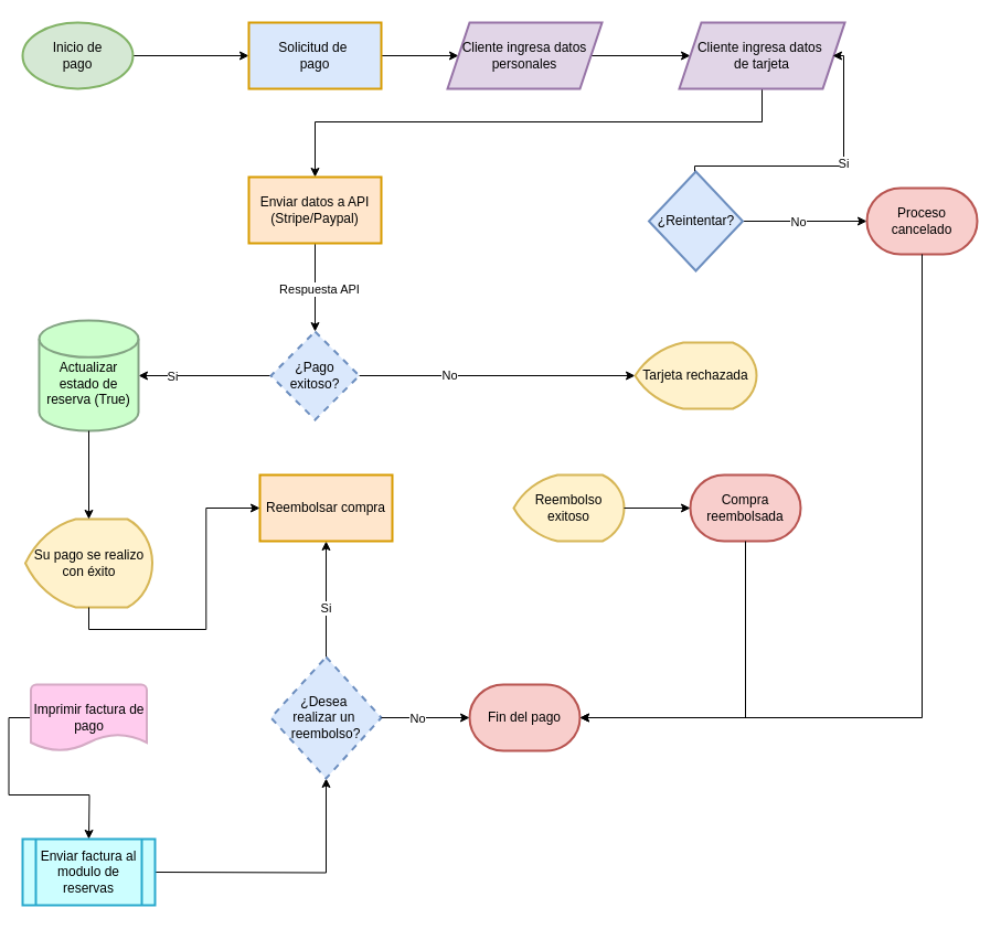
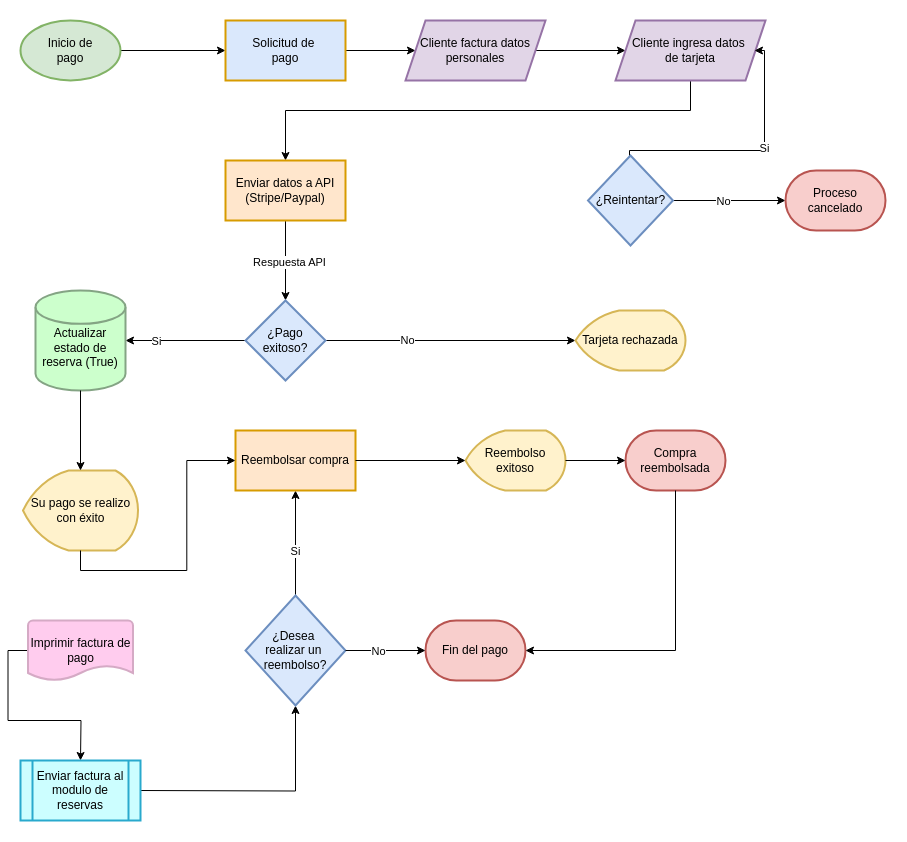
- <mxCell id="7" value="Cliente ingresa datos personales" style="shape=parallelogram;perimeter=parallelogramPerimeter;whiteSpace=wrap;html=1;fixedSize=1;strokeWidth=2;fillColor=#e1d5e7;strokeColor=#9673a6;" vertex="1" parent="1"><mxGeometry x="405" y="20" width="140" height="60" as="geometry" /></mxCell>
+ <mxCell id="7" value="Cliente factura datos personales" style="shape=parallelogram;perimeter=parallelogramPerimeter;whiteSpace=wrap;html=1;fixedSize=1;strokeWidth=2;fillColor=#e1d5e7;strokeColor=#9673a6;" vertex="1" parent="1"><mxGeometry x="405" y="20" width="140" height="60" as="geometry" /></mxCell>
- <mxCell id="23" value="¿Pago exitoso&lt;span style=&quot;background-color: transparent; color: light-dark(rgb(0, 0, 0), rgb(255, 255, 255));&quot;&gt;?&lt;/span&gt;" style="rhombus;whiteSpace=wrap;html=1;strokeWidth=2;fillColor=#dae8fc;strokeColor=#6c8ebf;dashed=1;" vertex="1" parent="1"><mxGeometry x="245" y="300" width="80" height="80" as="geometry" /></mxCell>
+ <mxCell id="23" value="¿Pago exitoso&lt;span style=&quot;background-color: transparent; color: light-dark(rgb(0, 0, 0), rgb(255, 255, 255));&quot;&gt;?&lt;/span&gt;" style="rhombus;whiteSpace=wrap;html=1;strokeWidth=2;fillColor=#dae8fc;strokeColor=#6c8ebf;" vertex="1" parent="1"><mxGeometry x="245" y="300" width="80" height="80" as="geometry" /></mxCell>
+ <mxCell id="36" style="edgeStyle=orthogonalEdgeStyle;rounded=0;orthogonalLoop=1;jettySize=auto;html=1;exitX=1;exitY=0.5;exitDx=0;exitDy=0;entryX=0;entryY=0.5;entryDx=0;entryDy=0;entryPerimeter=0;" edge="1" parent="1" source="34" target="35"><mxGeometry relative="1" as="geometry" /></mxCell>
- <mxCell id="41" style="edgeStyle=orthogonalEdgeStyle;rounded=0;orthogonalLoop=1;jettySize=auto;html=1;exitX=0.5;exitY=1;exitDx=0;exitDy=0;exitPerimeter=0;entryX=1;entryY=0.5;entryDx=0;entryDy=0;entryPerimeter=0;" edge="1" parent="1" source="37" target="31"><mxGeometry relative="1" as="geometry" /></mxCell>
- <mxCell id="30" value="¿Desea&amp;nbsp;&lt;div&gt;realizar&amp;nbsp;&lt;span style=&quot;background-color: transparent; color: light-dark(rgb(0, 0, 0), rgb(255, 255, 255));&quot;&gt;un&amp;nbsp;&lt;/span&gt;&lt;div&gt;&lt;span style=&quot;background-color: transparent; color: light-dark(rgb(0, 0, 0), rgb(255, 255, 255));&quot;&gt;reembolso?&lt;/span&gt;&lt;/div&gt;&lt;/div&gt;" style="rhombus;whiteSpace=wrap;html=1;strokeWidth=2;fillColor=#dae8fc;strokeColor=#6c8ebf;dashed=1;" vertex="1" parent="1"><mxGeometry x="245" y="595" width="100" height="110" as="geometry" /></mxCell>
+ <mxCell id="30" value="¿Desea&amp;nbsp;&lt;div&gt;realizar&amp;nbsp;&lt;span style=&quot;background-color: transparent; color: light-dark(rgb(0, 0, 0), rgb(255, 255, 255));&quot;&gt;un&amp;nbsp;&lt;/span&gt;&lt;div&gt;&lt;span style=&quot;background-color: transparent; color: light-dark(rgb(0, 0, 0), rgb(255, 255, 255));&quot;&gt;reembolso?&lt;/span&gt;&lt;/div&gt;&lt;/div&gt;" style="rhombus;whiteSpace=wrap;html=1;strokeWidth=2;fillColor=#dae8fc;strokeColor=#6c8ebf;" vertex="1" parent="1"><mxGeometry x="245" y="595" width="100" height="110" as="geometry" /></mxCell>
